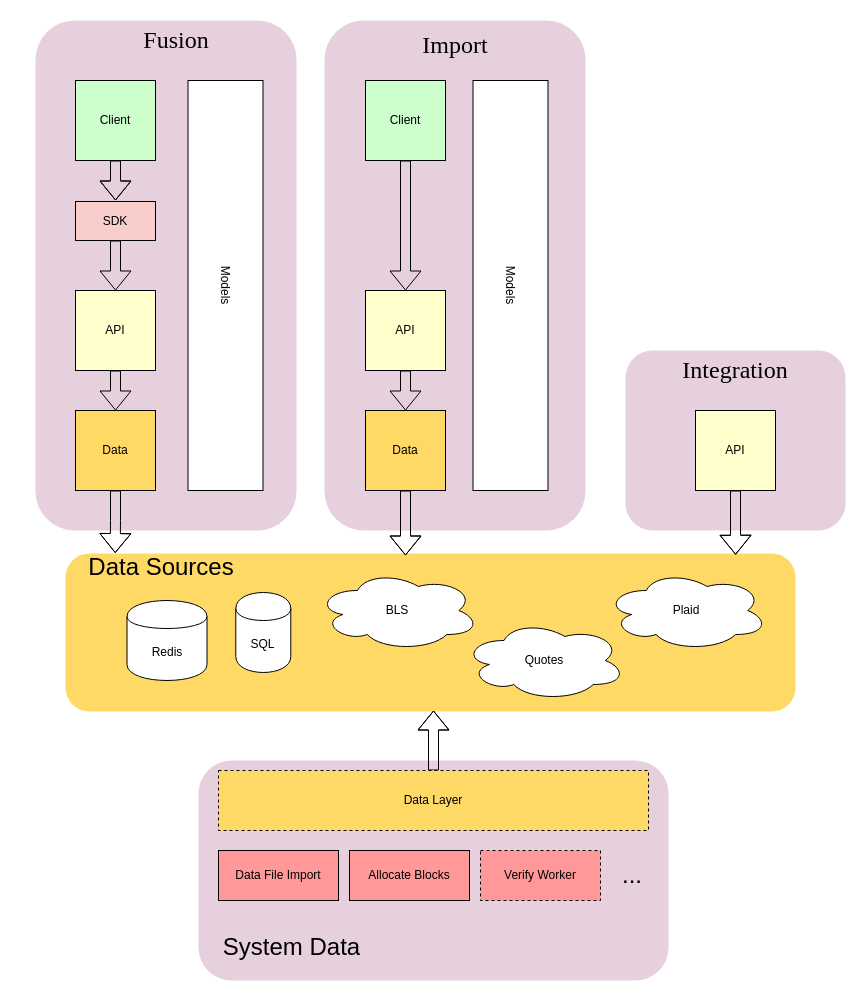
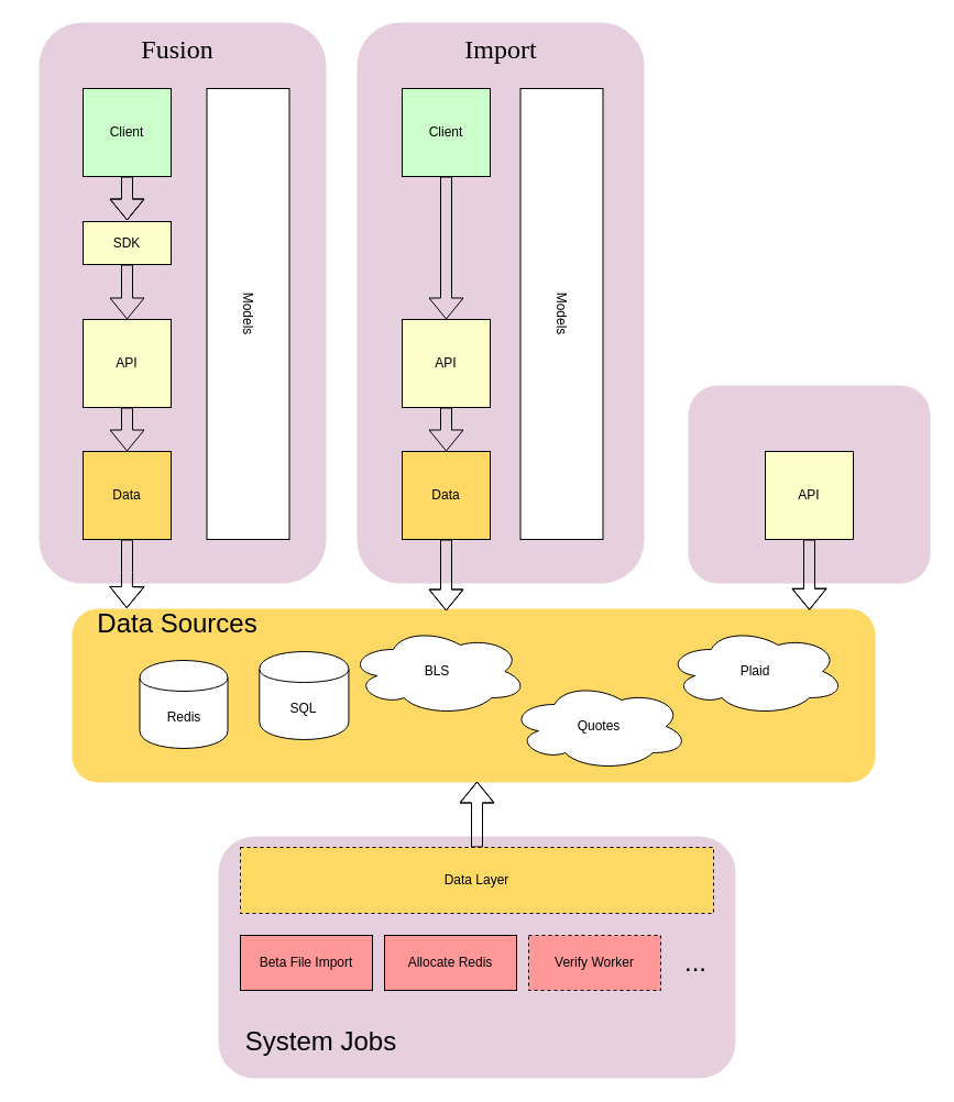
- <mxCell id="26" value="&lt;font style=&quot;font-size: 24px&quot; face=&quot;Verdana&quot;&gt;Fusion&lt;/font&gt;" style="text;html=1;strokeColor=none;fillColor=none;align=center;verticalAlign=middle;whiteSpace=wrap;rounded=0;" vertex="1" parent="1"><mxGeometry x="106" y="25" width="140" height="30" as="geometry" /></mxCell>
+ <mxCell id="26" value="&lt;font style=&quot;font-size: 24px&quot; face=&quot;Verdana&quot;&gt;Fusion&lt;/font&gt;" style="text;html=1;strokeColor=none;fillColor=none;align=center;verticalAlign=middle;whiteSpace=wrap;rounded=0;" vertex="1" parent="1"><mxGeometry x="91" y="30" width="140" height="30" as="geometry" /></mxCell>
- <mxCell id="25" value="SDK" style="rounded=0;whiteSpace=wrap;html=1;strokeColor=#000000;fillColor=#f8cecc;" vertex="1" parent="1"><mxGeometry x="75" y="201" width="80" height="39" as="geometry" /></mxCell>
+ <mxCell id="25" value="SDK" style="rounded=0;whiteSpace=wrap;html=1;strokeColor=#000000;fillColor=#FFFFCC;" vertex="1" parent="1"><mxGeometry x="75" y="201" width="80" height="39" as="geometry" /></mxCell>
- <mxCell id="29" value="&lt;font style=&quot;font-size: 24px&quot; face=&quot;Verdana&quot;&gt;Integration&lt;/font&gt;" style="text;html=1;strokeColor=none;fillColor=none;align=center;verticalAlign=middle;whiteSpace=wrap;rounded=0;" vertex="1" parent="1"><mxGeometry x="665" y="352.5" width="140" height="35" as="geometry" /></mxCell>
- <mxCell id="21" value="SQL" style="shape=cylinder;whiteSpace=wrap;html=1;boundedLbl=1;backgroundOutline=1;" vertex="1" parent="1"><mxGeometry x="235.315" y="592" width="55" height="80" as="geometry" /></mxCell>
+ <mxCell id="21" value="SQL" style="shape=cylinder;whiteSpace=wrap;html=1;boundedLbl=1;backgroundOutline=1;" vertex="1" parent="1"><mxGeometry x="235.315" y="592" width="81.111" height="80" as="geometry" /></mxCell>
- <mxCell id="36" value="Data File Import" style="rounded=0;whiteSpace=wrap;html=1;shadow=0;strokeColor=#000000;fillColor=#FF9999;" vertex="1" parent="1"><mxGeometry x="218" y="850" width="120" height="50" as="geometry" /></mxCell>
+ <mxCell id="36" value="Beta File Import" style="rounded=0;whiteSpace=wrap;html=1;shadow=0;strokeColor=#000000;fillColor=#FF9999;" vertex="1" parent="1"><mxGeometry x="218" y="850" width="120" height="50" as="geometry" /></mxCell>
- <mxCell id="37" value="Allocate Blocks" style="rounded=0;whiteSpace=wrap;html=1;shadow=0;strokeColor=#000000;fillColor=#FF9999;" vertex="1" parent="1"><mxGeometry x="349" y="850" width="120" height="50" as="geometry" /></mxCell>
+ <mxCell id="37" value="Allocate Redis" style="rounded=0;whiteSpace=wrap;html=1;shadow=0;strokeColor=#000000;fillColor=#FF9999;" vertex="1" parent="1"><mxGeometry x="349" y="850" width="120" height="50" as="geometry" /></mxCell>
- <mxCell id="33" value="&lt;font style=&quot;font-size: 24px&quot;&gt;System Data&lt;/font&gt;" style="text;html=1;strokeColor=none;fillColor=none;align=center;verticalAlign=middle;whiteSpace=wrap;rounded=0;" vertex="1" parent="1"><mxGeometry x="217" y="930" width="149" height="33" as="geometry" /></mxCell>
+ <mxCell id="33" value="&lt;font style=&quot;font-size: 24px&quot;&gt;System Jobs&lt;/font&gt;" style="text;html=1;strokeColor=none;fillColor=none;align=center;verticalAlign=middle;whiteSpace=wrap;rounded=0;" vertex="1" parent="1"><mxGeometry x="217" y="930" width="149" height="33" as="geometry" /></mxCell>
